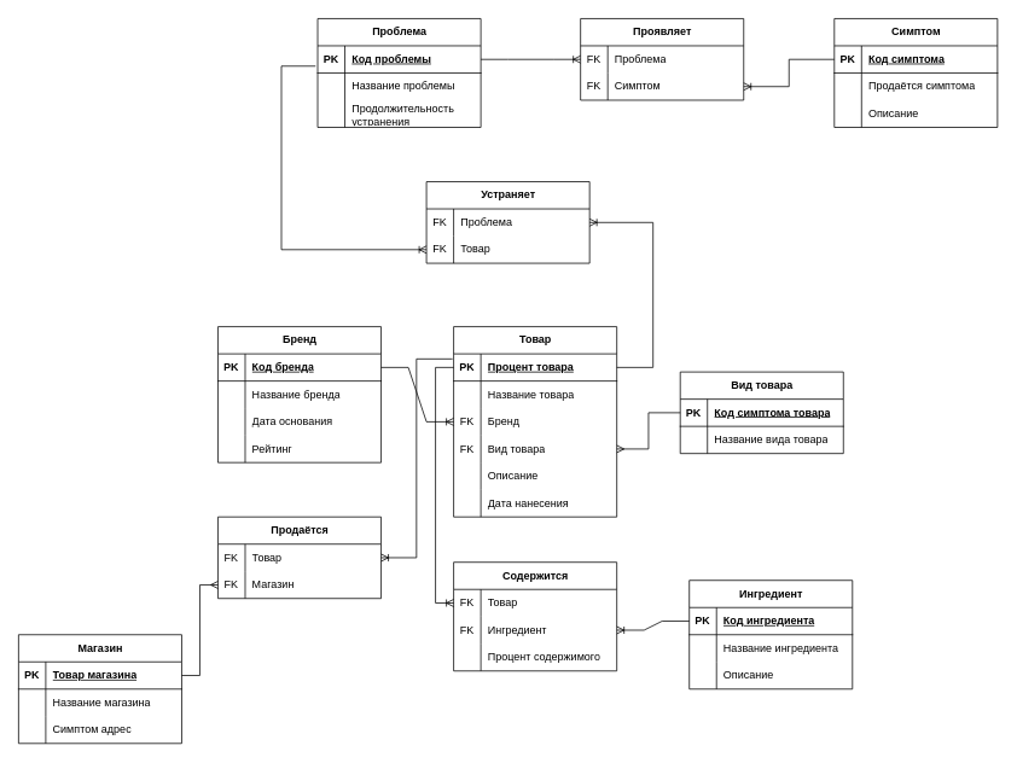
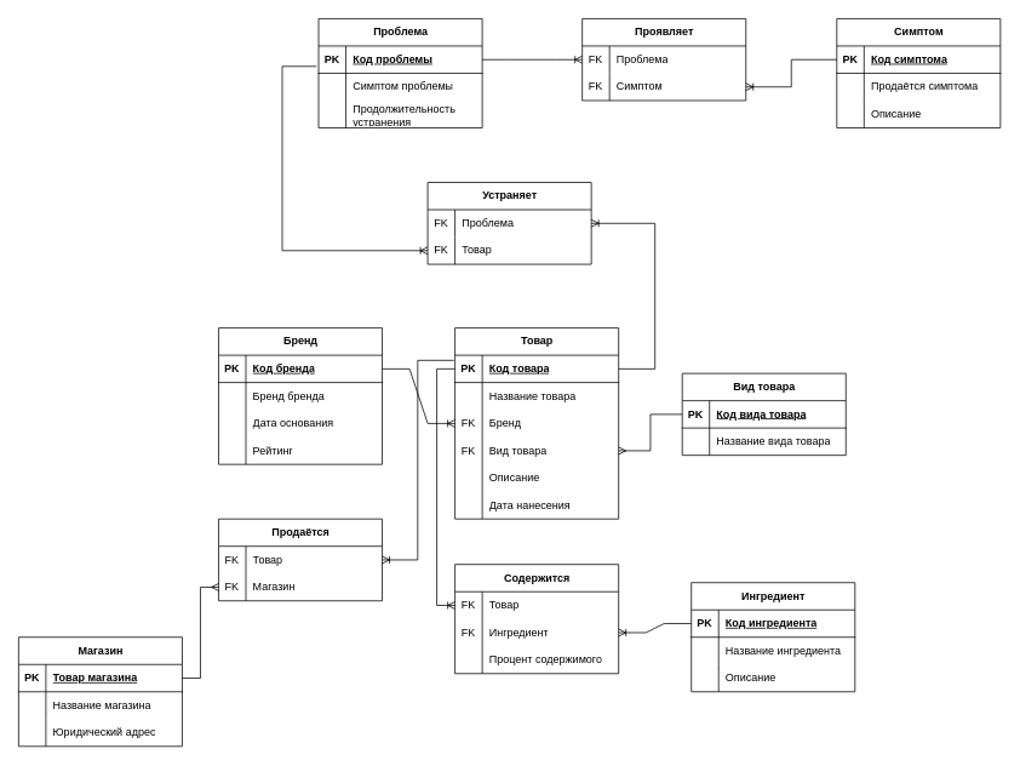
- <mxCell id="58" value="Название проблемы" style="shape=partialRectangle;connectable=0;fillColor=none;top=0;left=0;bottom=0;right=0;align=left;spacingLeft=6;overflow=hidden;whiteSpace=wrap;html=1;" parent="56" vertex="1"><mxGeometry x="30" width="150" height="30" as="geometry"><mxRectangle width="150" height="30" as="alternateBounds" /></mxGeometry></mxCell>
+ <mxCell id="58" value="Симптом проблемы" style="shape=partialRectangle;connectable=0;fillColor=none;top=0;left=0;bottom=0;right=0;align=left;spacingLeft=6;overflow=hidden;whiteSpace=wrap;html=1;" parent="56" vertex="1"><mxGeometry x="30" width="150" height="30" as="geometry"><mxRectangle width="150" height="30" as="alternateBounds" /></mxGeometry></mxCell>
- <mxCell id="65" value="Процент товара" style="shape=partialRectangle;connectable=0;fillColor=none;top=0;left=0;bottom=0;right=0;align=left;spacingLeft=6;fontStyle=5;overflow=hidden;whiteSpace=wrap;html=1;" parent="63" vertex="1"><mxGeometry x="30" width="150" height="30" as="geometry"><mxRectangle width="150" height="30" as="alternateBounds" /></mxGeometry></mxCell>
+ <mxCell id="65" value="Код товара" style="shape=partialRectangle;connectable=0;fillColor=none;top=0;left=0;bottom=0;right=0;align=left;spacingLeft=6;fontStyle=5;overflow=hidden;whiteSpace=wrap;html=1;" parent="63" vertex="1"><mxGeometry x="30" width="150" height="30" as="geometry"><mxRectangle width="150" height="30" as="alternateBounds" /></mxGeometry></mxCell>
- <mxCell id="8" value="Название бренда" style="shape=partialRectangle;connectable=0;fillColor=none;top=0;left=0;bottom=0;right=0;align=left;spacingLeft=6;overflow=hidden;whiteSpace=wrap;html=1;" parent="6" vertex="1"><mxGeometry x="30" width="150" height="30" as="geometry"><mxRectangle width="150" height="30" as="alternateBounds" /></mxGeometry></mxCell>
+ <mxCell id="8" value="Бренд бренда" style="shape=partialRectangle;connectable=0;fillColor=none;top=0;left=0;bottom=0;right=0;align=left;spacingLeft=6;overflow=hidden;whiteSpace=wrap;html=1;" parent="6" vertex="1"><mxGeometry x="30" width="150" height="30" as="geometry"><mxRectangle width="150" height="30" as="alternateBounds" /></mxGeometry></mxCell>
- <mxCell id="28" value="Код симптома товара" style="shape=partialRectangle;connectable=0;fillColor=none;top=0;left=0;bottom=0;right=0;align=left;spacingLeft=6;fontStyle=5;overflow=hidden;whiteSpace=wrap;html=1;" parent="26" vertex="1"><mxGeometry x="30" width="150" height="30" as="geometry"><mxRectangle width="150" height="30" as="alternateBounds" /></mxGeometry></mxCell>
+ <mxCell id="28" value="Код вида товара" style="shape=partialRectangle;connectable=0;fillColor=none;top=0;left=0;bottom=0;right=0;align=left;spacingLeft=6;fontStyle=5;overflow=hidden;whiteSpace=wrap;html=1;" parent="26" vertex="1"><mxGeometry x="30" width="150" height="30" as="geometry"><mxRectangle width="150" height="30" as="alternateBounds" /></mxGeometry></mxCell>
- <mxCell id="24" value="Симптом адрес" style="shape=partialRectangle;connectable=0;fillColor=none;top=0;left=0;bottom=0;right=0;align=left;spacingLeft=6;overflow=hidden;whiteSpace=wrap;html=1;" parent="22" vertex="1"><mxGeometry x="30" width="150" height="30" as="geometry"><mxRectangle width="150" height="30" as="alternateBounds" /></mxGeometry></mxCell>
+ <mxCell id="24" value="Юридический адрес" style="shape=partialRectangle;connectable=0;fillColor=none;top=0;left=0;bottom=0;right=0;align=left;spacingLeft=6;overflow=hidden;whiteSpace=wrap;html=1;" parent="22" vertex="1"><mxGeometry x="30" width="150" height="30" as="geometry"><mxRectangle width="150" height="30" as="alternateBounds" /></mxGeometry></mxCell>
